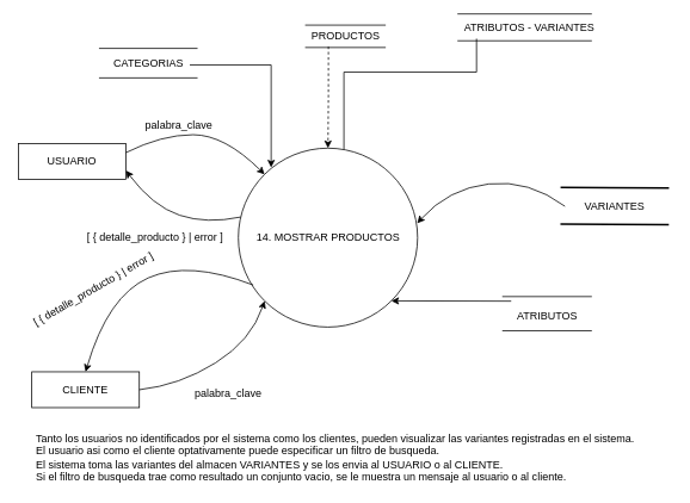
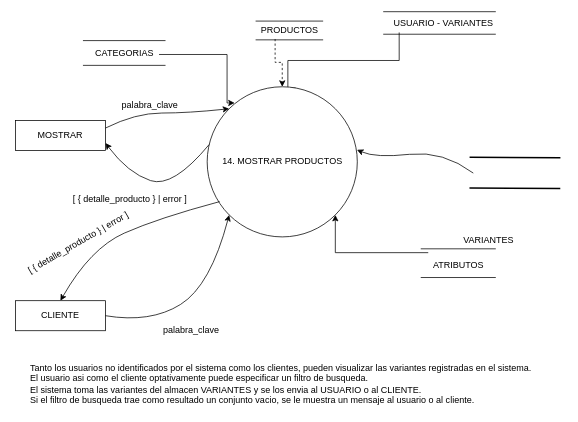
- <mxCell id="25" value="ATRIBUTOS - VARIANTES" style="text;html=1;align=center;verticalAlign=middle;resizable=0;points=[];;autosize=1;" parent="1" vertex="1"><mxGeometry x="510" y="20" width="160" height="20" as="geometry" /></mxCell>
+ <mxCell id="25" value="USUARIO - VARIANTES" style="text;html=1;align=center;verticalAlign=middle;resizable=0;points=[];;autosize=1;" parent="1" vertex="1"><mxGeometry x="510" y="20" width="160" height="20" as="geometry" /></mxCell>
- <mxCell id="7" value="USUARIO" style="rounded=0;whiteSpace=wrap;html=1;" parent="1" vertex="1"><mxGeometry x="20" y="160" width="120" height="40" as="geometry" /></mxCell>
+ <mxCell id="7" value="MOSTRAR" style="rounded=0;whiteSpace=wrap;html=1;" parent="1" vertex="1"><mxGeometry x="20" y="160" width="120" height="40" as="geometry" /></mxCell>
- <mxCell id="11" value="VARIANTES" style="text;html=1;resizable=0;points=[];autosize=1;align=left;verticalAlign=top;spacingTop=-4;" parent="1" vertex="1"><mxGeometry x="650" y="220" width="80" height="20" as="geometry" /></mxCell>
+ <mxCell id="11" value="VARIANTES" style="text;html=1;resizable=0;points=[];autosize=1;align=left;verticalAlign=top;spacingTop=-4;" parent="1" vertex="1"><mxGeometry x="615" y="310" width="80" height="20" as="geometry" /></mxCell>
- <mxCell id="6" value="14. MOSTRAR PRODUCTOS" style="ellipse;whiteSpace=wrap;html=1;aspect=fixed;" parent="1" vertex="1"><mxGeometry x="265.5" y="165" width="200" height="200" as="geometry" /></mxCell>
+ <mxCell id="6" value="14. MOSTRAR PRODUCTOS" style="ellipse;whiteSpace=wrap;html=1;aspect=fixed;" parent="1" vertex="1"><mxGeometry x="275.5" y="115" width="200" height="200" as="geometry" /></mxCell>
- <mxCell id="15" value="CLIENTE" style="rounded=0;whiteSpace=wrap;html=1;" parent="1" vertex="1"><mxGeometry x="35" y="415" width="120" height="40" as="geometry" /></mxCell>
+ <mxCell id="15" value="CLIENTE" style="rounded=0;whiteSpace=wrap;html=1;" parent="1" vertex="1"><mxGeometry x="20" y="400" width="120" height="40" as="geometry" /></mxCell>
